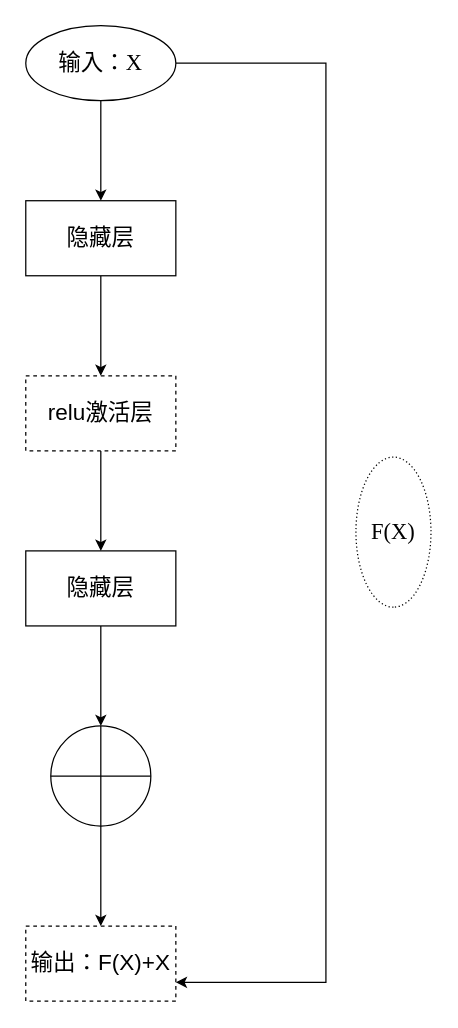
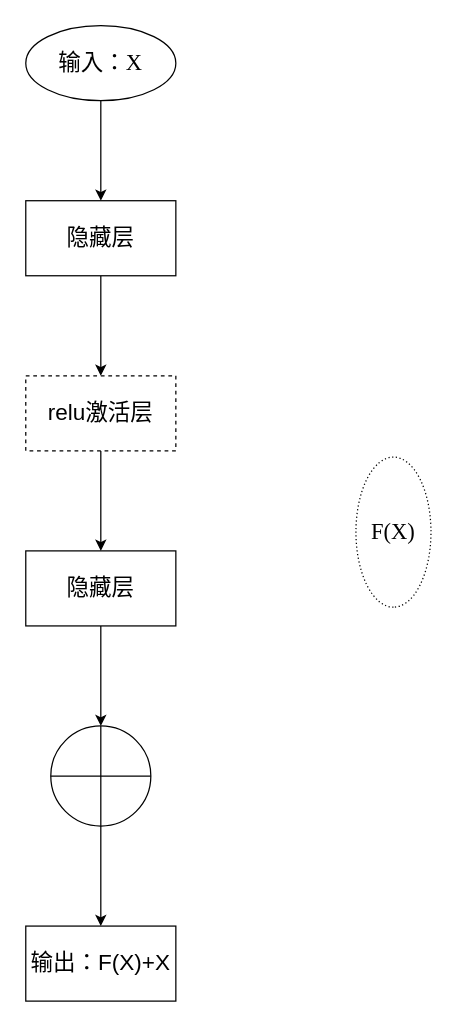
- <mxCell id="3" style="edgeStyle=orthogonalEdgeStyle;rounded=0;orthogonalLoop=1;jettySize=auto;html=1;exitX=1;exitY=0.5;exitDx=0;exitDy=0;entryX=1;entryY=0.75;entryDx=0;entryDy=0;fontFamily=Times New Roman;fontSize=18;" edge="1" parent="1" source="4" target="13"><mxGeometry relative="1" as="geometry"><Array as="points"><mxPoint x="260" y="50" /><mxPoint x="260" y="785" /></Array></mxGeometry></mxCell>
- <mxCell id="13" value="输出：F(X)+X" style="whiteSpace=wrap;html=1;rounded=0;fontSize=18;dashed=1;" vertex="1" parent="1"><mxGeometry x="20" y="740" width="120" height="60" as="geometry" /></mxCell>
+ <mxCell id="13" value="输出：F(X)+X" style="whiteSpace=wrap;html=1;rounded=0;fontSize=18;" vertex="1" parent="1"><mxGeometry x="20" y="740" width="120" height="60" as="geometry" /></mxCell>
